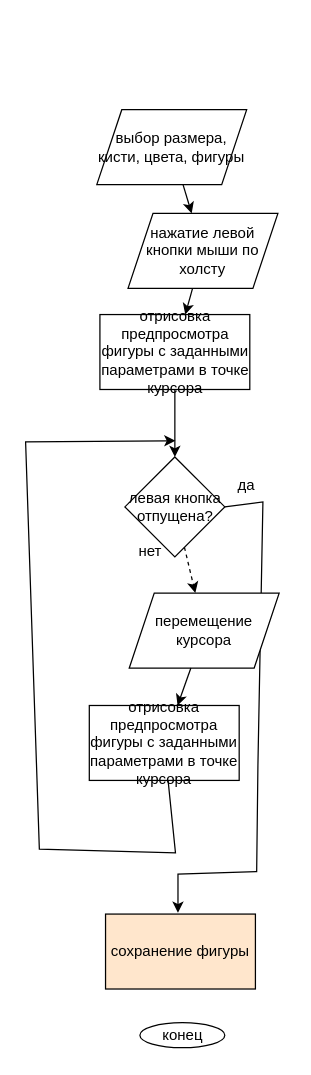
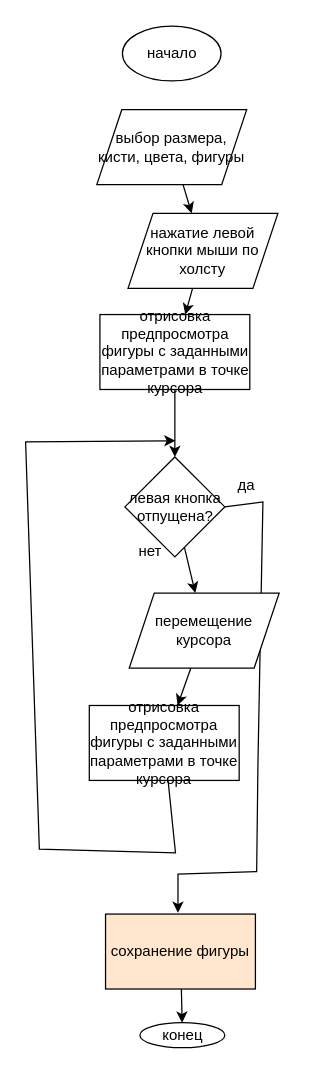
+ <mxCell id="2" value="начало" style="ellipse;whiteSpace=wrap;html=1;" vertex="1" parent="1"><mxGeometry x="97.5" y="20" width="79" height="44" as="geometry" /></mxCell>
- <mxCell id="15" value="" style="endArrow=classic;html=1;rounded=0;dashed=1;" edge="1" parent="1" source="6" target="10"><mxGeometry width="50" height="50" relative="1" as="geometry"><mxPoint x="248" y="522" as="sourcePoint" /><mxPoint x="298" y="472" as="targetPoint" /></mxGeometry></mxCell>
+ <mxCell id="15" value="" style="endArrow=classic;html=1;rounded=0;" edge="1" parent="1" source="6" target="10"><mxGeometry width="50" height="50" relative="1" as="geometry"><mxPoint x="248" y="522" as="sourcePoint" /><mxPoint x="298" y="472" as="targetPoint" /></mxGeometry></mxCell>
+ <mxCell id="19" value="" style="endArrow=classic;html=1;rounded=0;" edge="1" parent="1" source="14" target="20"><mxGeometry width="50" height="50" relative="1" as="geometry"><mxPoint x="161" y="890" as="sourcePoint" /><mxPoint x="211" y="840" as="targetPoint" /></mxGeometry></mxCell>
